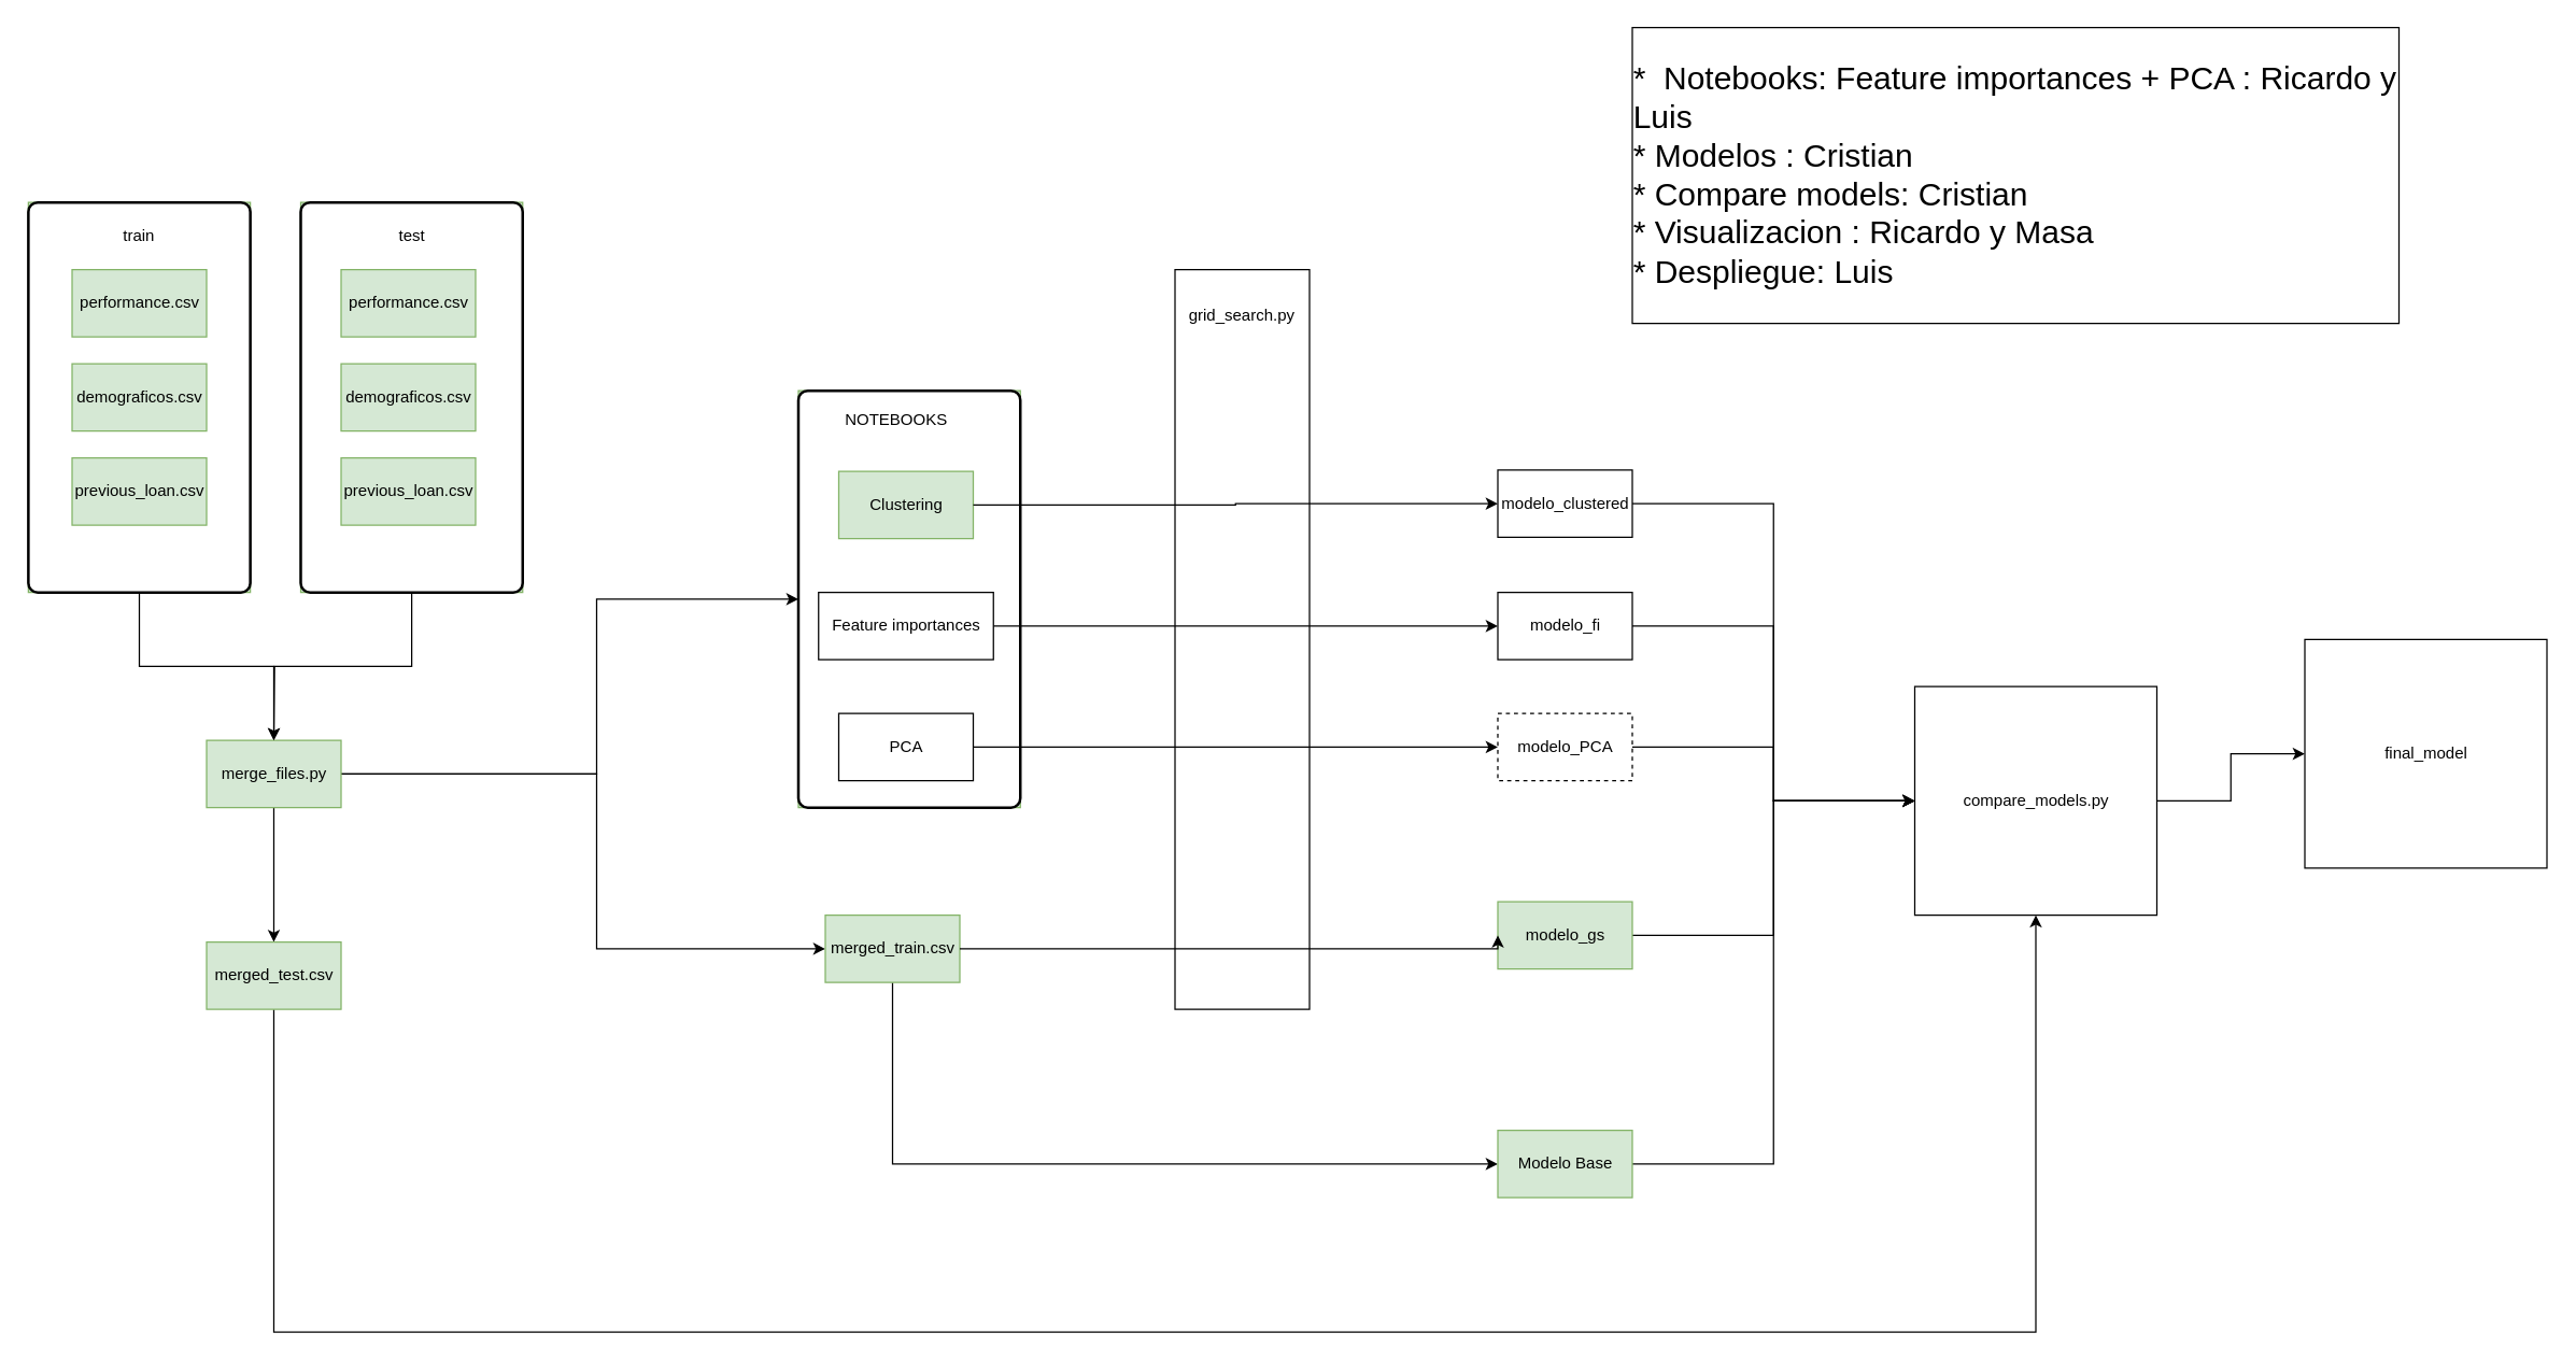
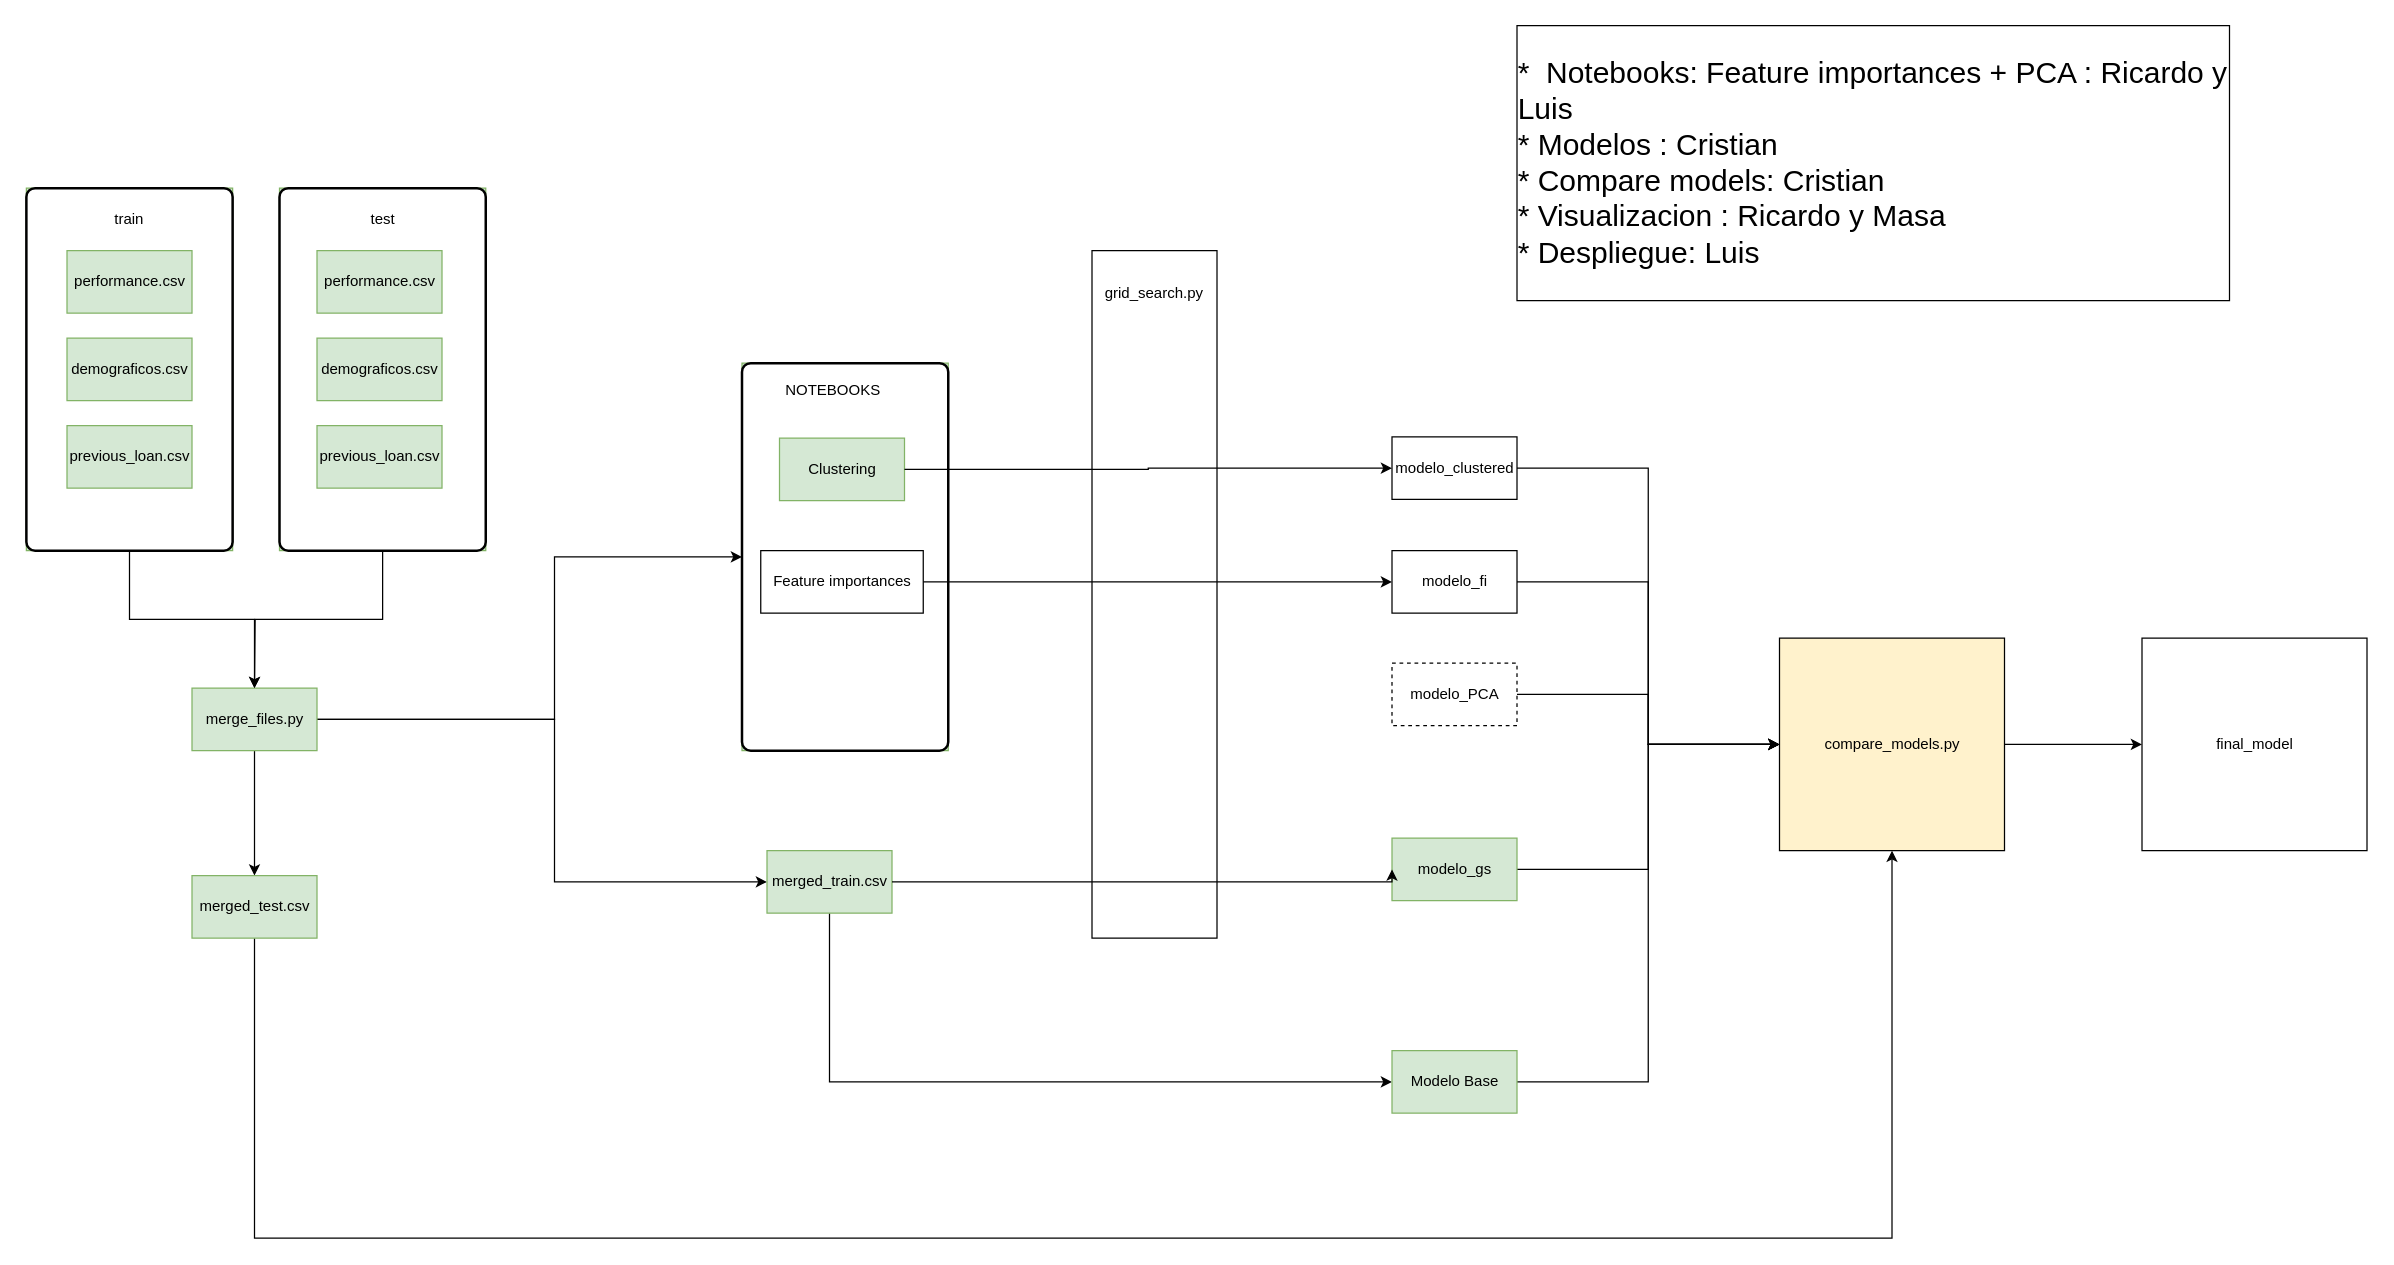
- <mxCell id="31" value="PCA" style="html=1;dashed=0;whitespace=wrap;" vertex="1" parent="27"><mxGeometry x="30" y="240" width="100" height="50" as="geometry" /></mxCell>
- <mxCell id="38" style="edgeStyle=orthogonalEdgeStyle;rounded=0;orthogonalLoop=1;jettySize=auto;html=1;exitX=1;exitY=0.5;exitDx=0;exitDy=0;entryX=0;entryY=0.5;entryDx=0;entryDy=0;" edge="1" parent="1" source="31" target="44"><mxGeometry relative="1" as="geometry" /></mxCell>
- <mxCell id="50" value="final_model" style="html=1;dashed=0;whitespace=wrap;" vertex="1" parent="1"><mxGeometry x="1713" y="475" width="180" height="170" as="geometry" /></mxCell>
+ <mxCell id="50" value="final_model" style="html=1;dashed=0;whitespace=wrap;" vertex="1" parent="1"><mxGeometry x="1713" y="510" width="180" height="170" as="geometry" /></mxCell>
- <mxCell id="49" value="compare_models.py" style="html=1;dashed=0;whitespace=wrap;" vertex="1" parent="1"><mxGeometry x="1423" y="510" width="180" height="170" as="geometry" /></mxCell>
+ <mxCell id="49" value="compare_models.py" style="html=1;dashed=0;whitespace=wrap;fillColor=#fff2cc;" vertex="1" parent="1"><mxGeometry x="1423" y="510" width="180" height="170" as="geometry" /></mxCell>
